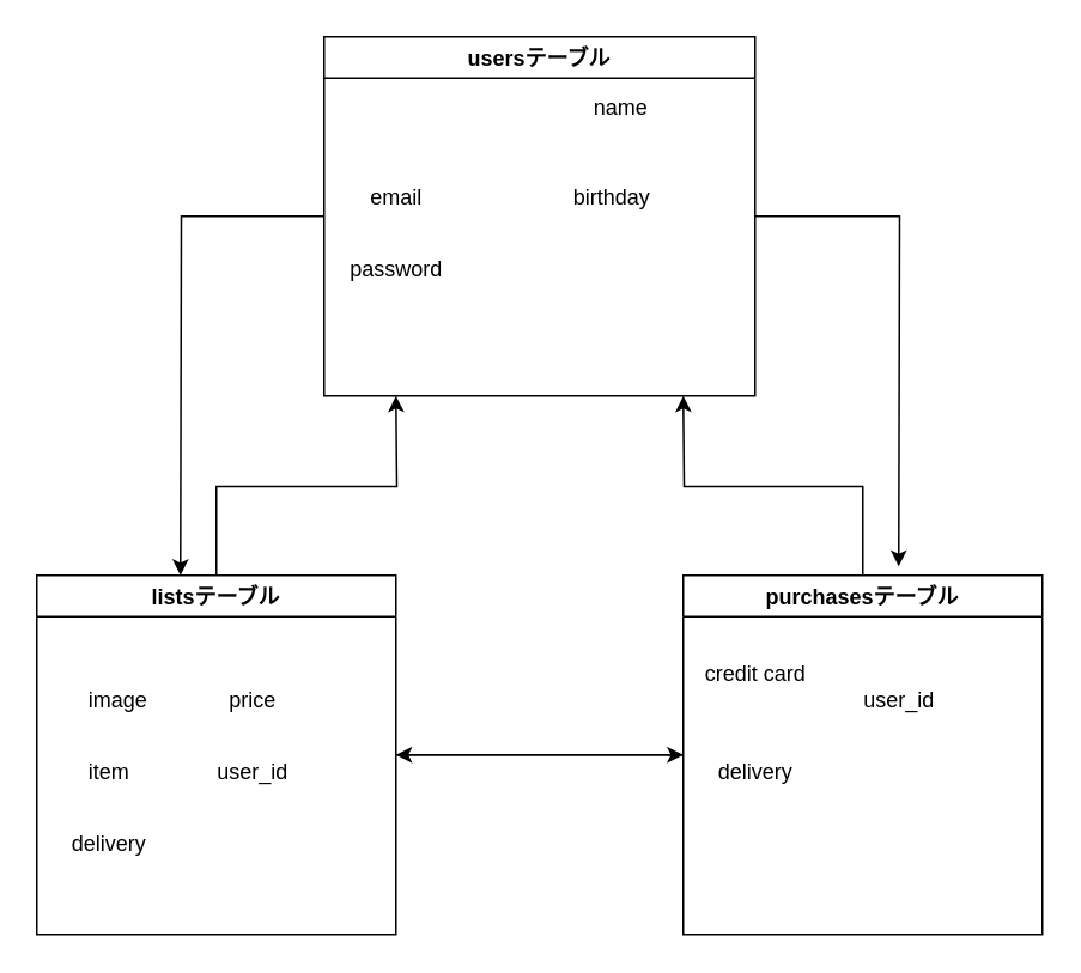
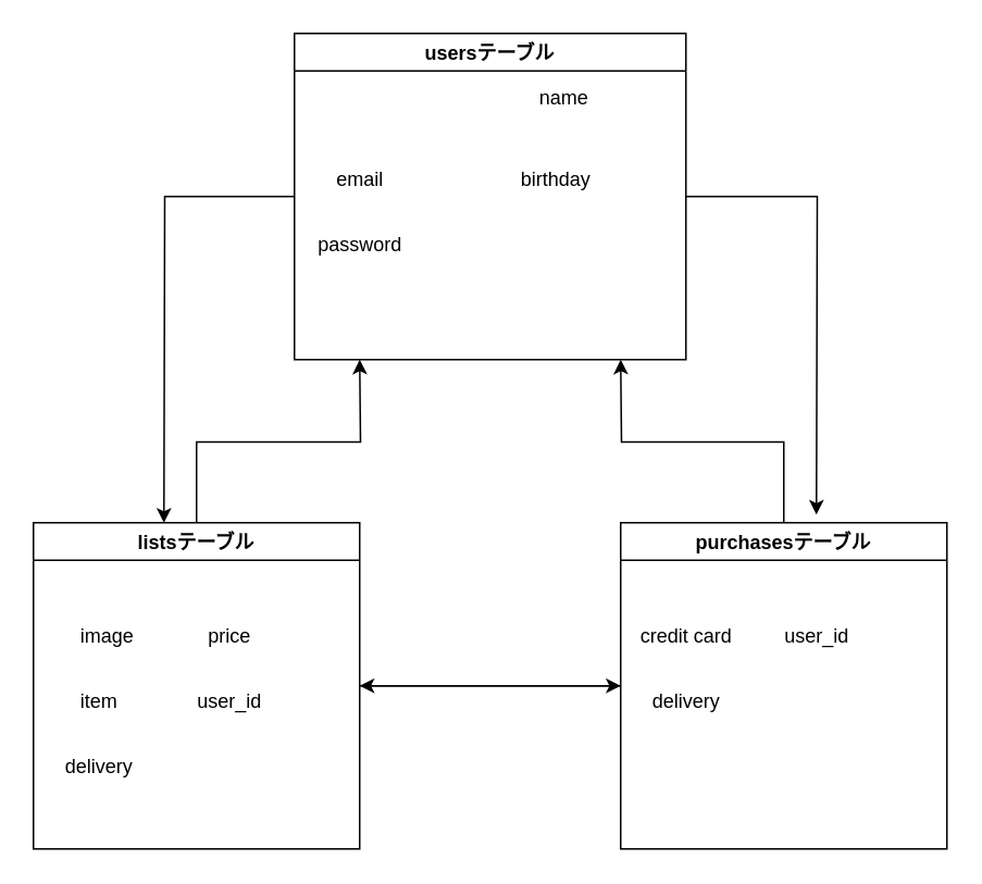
- <mxCell id="20" value="credit card" style="text;html=1;align=center;verticalAlign=middle;resizable=0;points=[];autosize=1;strokeColor=none;" vertex="1" parent="1"><mxGeometry x="385" y="365" width="70" height="20" as="geometry" /></mxCell>
+ <mxCell id="20" value="credit card" style="text;html=1;align=center;verticalAlign=middle;resizable=0;points=[];autosize=1;strokeColor=none;" vertex="1" parent="1"><mxGeometry x="385" y="380" width="70" height="20" as="geometry" /></mxCell>
